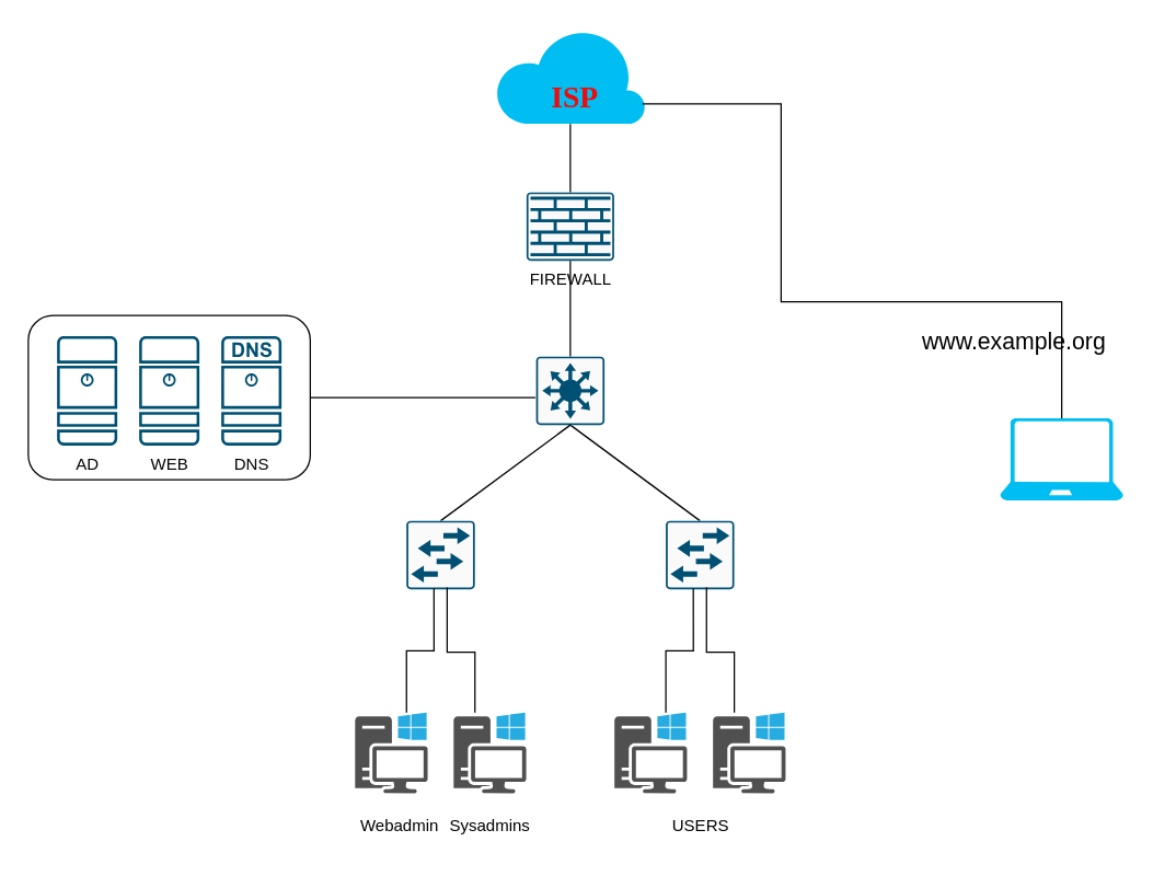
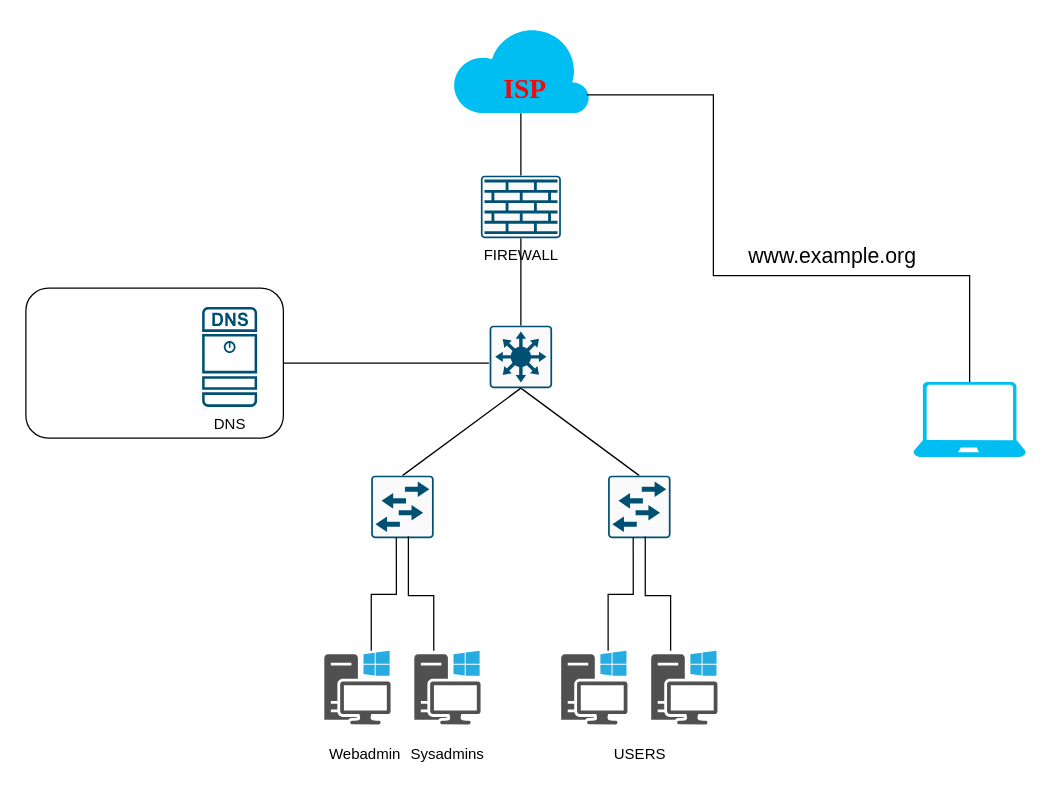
- <mxCell id="29" value="www.example.org" style="text;html=1;align=center;verticalAlign=middle;resizable=0;points=[];autosize=1;strokeColor=none;fillColor=none;fontSize=17;" vertex="1" parent="1"><mxGeometry x="660" y="235" width="160" height="30" as="geometry" /></mxCell>
+ <mxCell id="29" value="www.example.org" style="text;html=1;align=center;verticalAlign=middle;resizable=0;points=[];autosize=1;strokeColor=none;fillColor=none;fontSize=17;" vertex="1" parent="1"><mxGeometry x="585" y="190" width="160" height="30" as="geometry" /></mxCell>
- <mxCell id="16" value="AD" style="sketch=0;points=[[0.015,0.015,0],[0.985,0.015,0],[0.985,0.985,0],[0.015,0.985,0],[0.25,0,0],[0.5,0,0],[0.75,0,0],[1,0.25,0],[1,0.5,0],[1,0.75,0],[0.75,1,0],[0.5,1,0],[0.25,1,0],[0,0.75,0],[0,0.5,0],[0,0.25,0]];verticalLabelPosition=bottom;html=1;verticalAlign=top;aspect=fixed;align=center;pointerEvents=1;shape=mxgraph.cisco19.server;fillColor=#005073;strokeColor=none;" vertex="1" parent="1"><mxGeometry x="41" y="245" width="44" height="80" as="geometry" /></mxCell>
- <mxCell id="17" value="WEB" style="sketch=0;points=[[0.015,0.015,0],[0.985,0.015,0],[0.985,0.985,0],[0.015,0.985,0],[0.25,0,0],[0.5,0,0],[0.75,0,0],[1,0.25,0],[1,0.5,0],[1,0.75,0],[0.75,1,0],[0.5,1,0],[0.25,1,0],[0,0.75,0],[0,0.5,0],[0,0.25,0]];verticalLabelPosition=bottom;html=1;verticalAlign=top;aspect=fixed;align=center;pointerEvents=1;shape=mxgraph.cisco19.server;fillColor=#005073;strokeColor=none;" vertex="1" parent="1"><mxGeometry x="101" y="245" width="44" height="80" as="geometry" /></mxCell>
